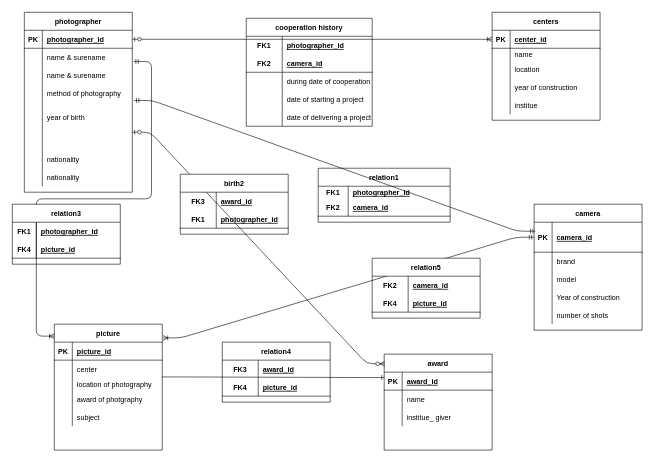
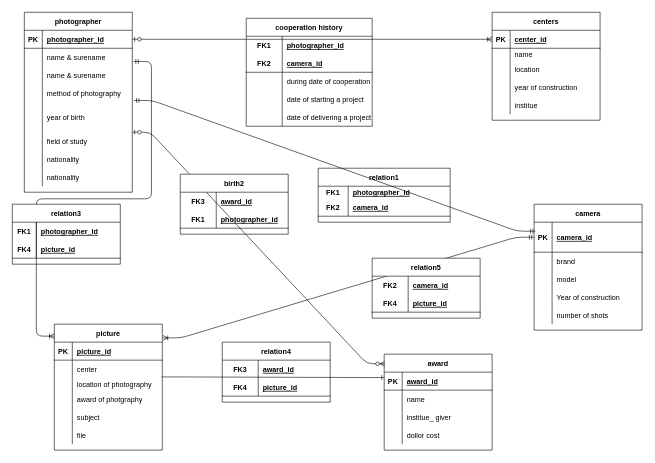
+ <mxCell id="20" value="field of study" style="shape=partialRectangle;connectable=0;fillColor=none;top=0;left=0;bottom=0;right=0;align=left;spacingLeft=6;overflow=hidden;" vertex="1" parent="18"><mxGeometry x="30" width="150" height="30" as="geometry" /></mxCell>
+ <mxCell id="77" value="file" style="shape=partialRectangle;connectable=0;fillColor=none;top=0;left=0;bottom=0;right=0;align=left;spacingLeft=6;overflow=hidden;" vertex="1" parent="75"><mxGeometry x="30" width="150" height="30" as="geometry" /></mxCell>
+ <mxCell id="90" value="dollor cost" style="shape=partialRectangle;connectable=0;fillColor=none;top=0;left=0;bottom=0;right=0;align=left;spacingLeft=6;overflow=hidden;" vertex="1" parent="88"><mxGeometry x="30" width="150" height="30" as="geometry" /></mxCell>
